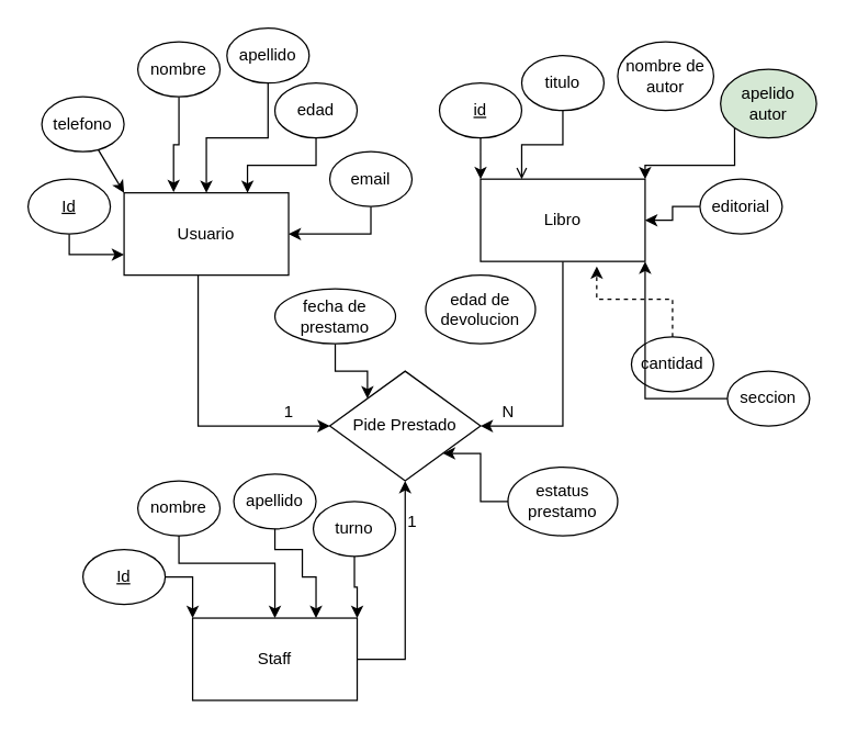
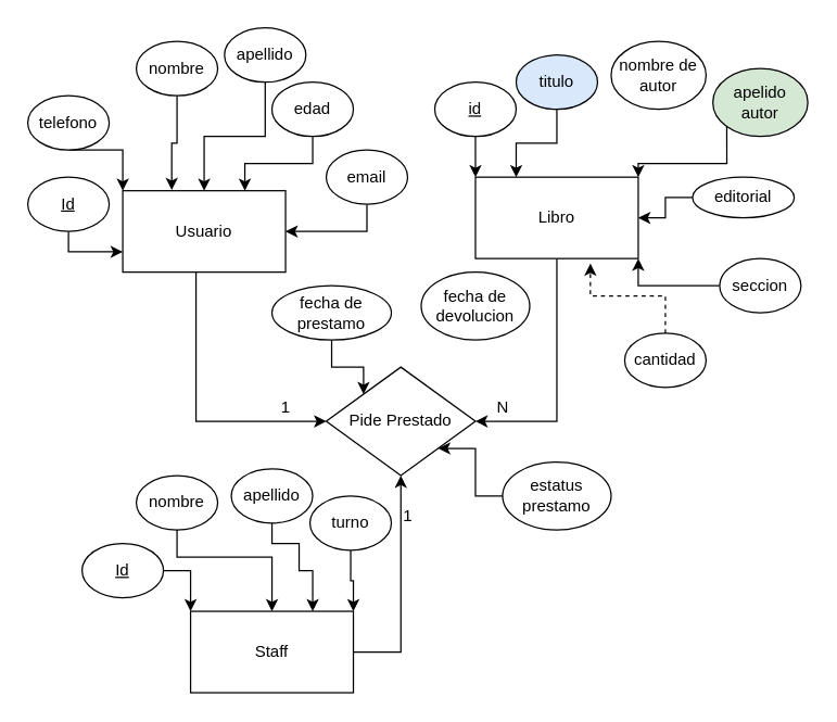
- <mxCell id="16" value="titulo" style="ellipse;whiteSpace=wrap;html=1;" vertex="1" parent="1"><mxGeometry x="380" y="40" width="60" height="40" as="geometry" /></mxCell>
+ <mxCell id="16" value="titulo" style="ellipse;whiteSpace=wrap;html=1;fillColor=#dae8fc;" vertex="1" parent="1"><mxGeometry x="380" y="40" width="60" height="40" as="geometry" /></mxCell>
- <mxCell id="45" value="telefono" style="ellipse;whiteSpace=wrap;html=1;" vertex="1" parent="1"><mxGeometry x="30" y="70" width="60" height="40" as="geometry" /></mxCell>
+ <mxCell id="45" value="telefono" style="ellipse;whiteSpace=wrap;html=1;" vertex="1" parent="1"><mxGeometry x="20" y="70" width="60" height="40" as="geometry" /></mxCell>
- <mxCell id="15" value="" style="edgeStyle=orthogonalEdgeStyle;rounded=0;orthogonalLoop=1;jettySize=auto;html=1;entryX=0.25;entryY=0;entryDx=0;entryDy=0;endArrow=open;" edge="1" parent="1" source="16" target="5"><mxGeometry relative="1" as="geometry" /></mxCell>
+ <mxCell id="15" value="" style="edgeStyle=orthogonalEdgeStyle;rounded=0;orthogonalLoop=1;jettySize=auto;html=1;entryX=0.25;entryY=0;entryDx=0;entryDy=0;" edge="1" parent="1" source="16" target="5"><mxGeometry relative="1" as="geometry" /></mxCell>
- <mxCell id="19" value="editorial" style="ellipse;whiteSpace=wrap;html=1;" vertex="1" parent="1"><mxGeometry x="510" y="130" width="60" height="40" as="geometry" /></mxCell>
+ <mxCell id="19" value="editorial" style="ellipse;whiteSpace=wrap;html=1;" vertex="1" parent="1"><mxGeometry x="510" y="130" width="75" height="30" as="geometry" /></mxCell>
- <mxCell id="29" value="edad de devolucion" style="ellipse;whiteSpace=wrap;html=1;" vertex="1" parent="1"><mxGeometry x="310" y="200" width="80" height="50" as="geometry" /></mxCell>
+ <mxCell id="29" value="fecha de devolucion" style="ellipse;whiteSpace=wrap;html=1;" vertex="1" parent="1"><mxGeometry x="310" y="200" width="80" height="50" as="geometry" /></mxCell>
- <mxCell id="41" value="seccion" style="ellipse;whiteSpace=wrap;html=1;" vertex="1" parent="1"><mxGeometry x="530" y="270" width="60" height="40" as="geometry" /></mxCell>
+ <mxCell id="41" value="seccion" style="ellipse;whiteSpace=wrap;html=1;" vertex="1" parent="1"><mxGeometry x="530" y="190" width="60" height="40" as="geometry" /></mxCell>
